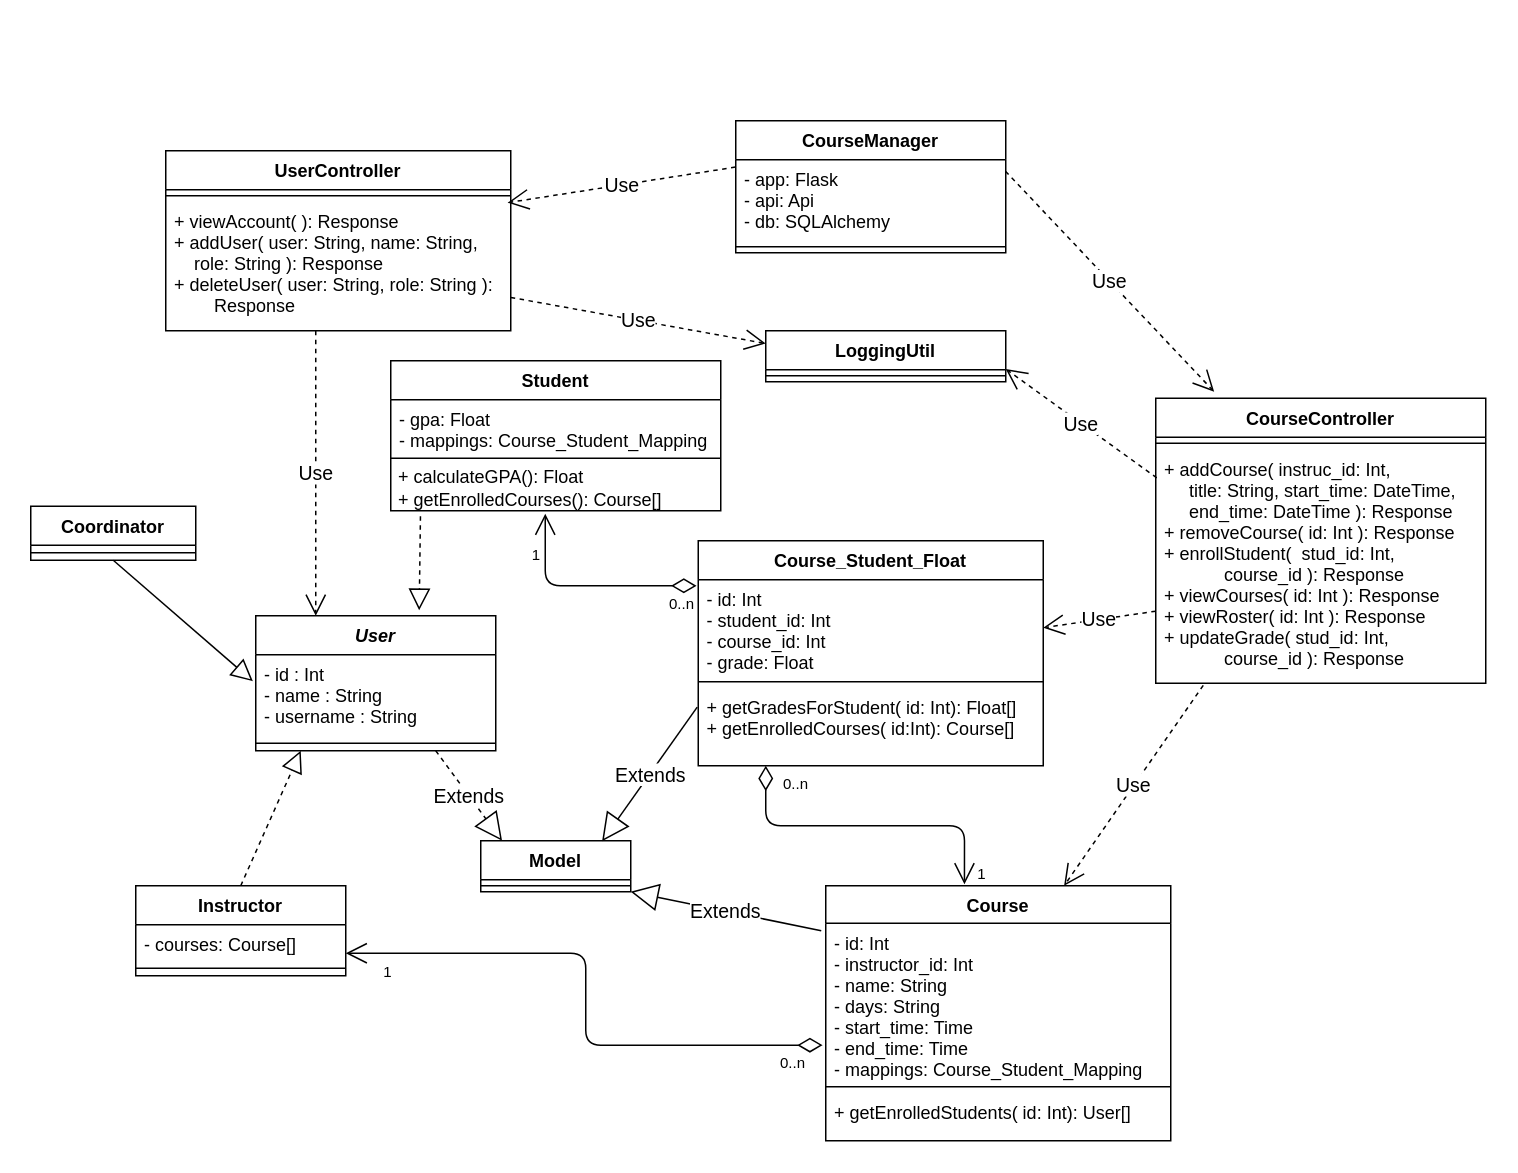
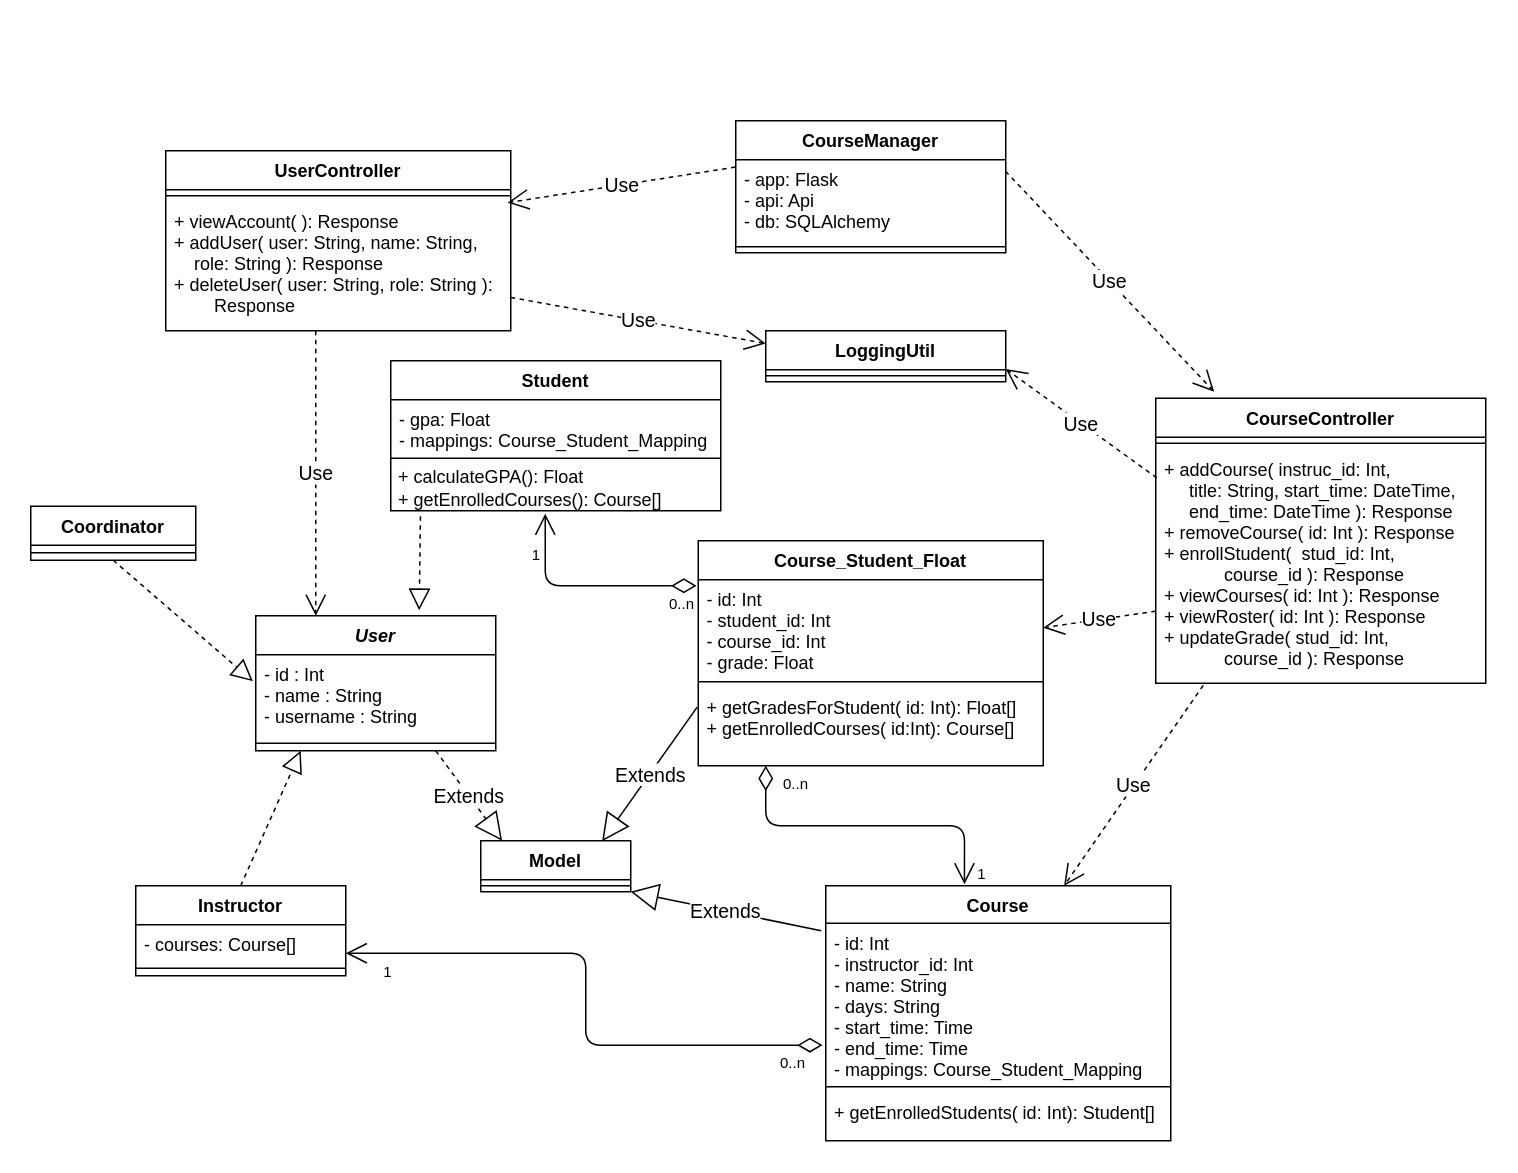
- <mxCell id="2" value="" style="endArrow=block;dashed=0;endFill=0;endSize=12;html=1;entryX=-0.012;entryY=0.327;entryDx=0;entryDy=0;entryPerimeter=0;exitX=0.5;exitY=1;exitDx=0;exitDy=0;" parent="1" source="56" target="6" edge="1"><mxGeometry width="160" relative="1" as="geometry"><mxPoint x="80" y="380" as="sourcePoint" /><mxPoint x="140" y="420" as="targetPoint" /></mxGeometry></mxCell>
+ <mxCell id="2" value="" style="endArrow=block;dashed=1;endFill=0;endSize=12;html=1;entryX=-0.012;entryY=0.327;entryDx=0;entryDy=0;entryPerimeter=0;exitX=0.5;exitY=1;exitDx=0;exitDy=0;" parent="1" source="56" target="6" edge="1"><mxGeometry width="160" relative="1" as="geometry"><mxPoint x="80" y="380" as="sourcePoint" /><mxPoint x="140" y="420" as="targetPoint" /></mxGeometry></mxCell>
- <mxCell id="18" value="+ getEnrolledStudents( id: Int): User[]" style="text;strokeColor=none;fillColor=none;align=left;verticalAlign=top;spacingLeft=4;spacingRight=4;overflow=hidden;rotatable=0;points=[[0,0.5],[1,0.5]];portConstraint=eastwest;" parent="15" vertex="1"><mxGeometry y="138" width="230" height="32" as="geometry" /></mxCell>
+ <mxCell id="18" value="+ getEnrolledStudents( id: Int): Student[]" style="text;strokeColor=none;fillColor=none;align=left;verticalAlign=top;spacingLeft=4;spacingRight=4;overflow=hidden;rotatable=0;points=[[0,0.5],[1,0.5]];portConstraint=eastwest;" parent="15" vertex="1"><mxGeometry y="138" width="230" height="32" as="geometry" /></mxCell>
